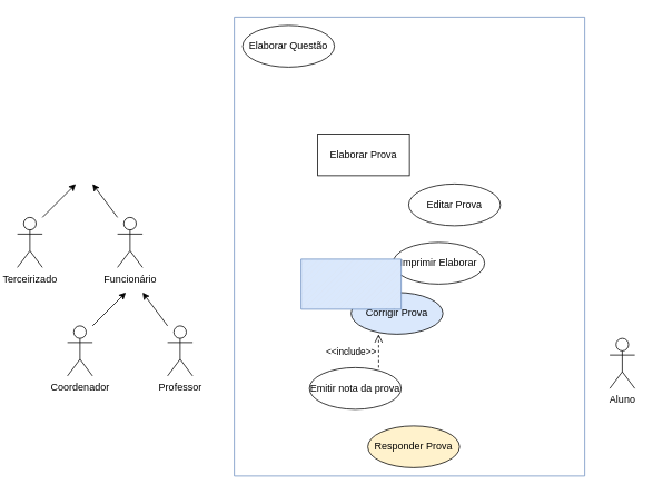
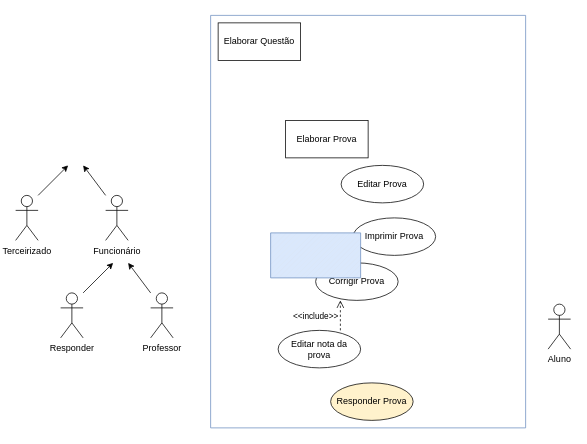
- <mxCell id="10" value="&lt;font style=&quot;vertical-align: inherit&quot;&gt;&lt;font style=&quot;vertical-align: inherit&quot;&gt;Elaborar Questão&lt;/font&gt;&lt;/font&gt;" style="ellipse;whiteSpace=wrap;html=1;" vertex="1" parent="1"><mxGeometry x="290" width="110" height="50" as="geometry" y="30" /></mxCell>
+ <mxCell id="10" value="&lt;font style=&quot;vertical-align: inherit&quot;&gt;&lt;font style=&quot;vertical-align: inherit&quot;&gt;Elaborar Questão&lt;/font&gt;&lt;/font&gt;" style="whiteSpace=wrap;html=1;rounded=0;" vertex="1" parent="1"><mxGeometry x="290" width="110" height="50" as="geometry" y="30" /></mxCell>
- <mxCell id="15" value="&lt;font style=&quot;vertical-align: inherit&quot;&gt;&lt;font style=&quot;vertical-align: inherit&quot;&gt;&lt;font style=&quot;vertical-align: inherit&quot;&gt;&lt;font style=&quot;vertical-align: inherit&quot;&gt;Editar Prova&lt;/font&gt;&lt;/font&gt;&lt;/font&gt;&lt;/font&gt;" style="ellipse;whiteSpace=wrap;html=1;" vertex="1" parent="1"><mxGeometry x="489" y="220" width="110" height="50" as="geometry" /></mxCell>
+ <mxCell id="15" value="&lt;font style=&quot;vertical-align: inherit&quot;&gt;&lt;font style=&quot;vertical-align: inherit&quot;&gt;&lt;font style=&quot;vertical-align: inherit&quot;&gt;&lt;font style=&quot;vertical-align: inherit&quot;&gt;Editar Prova&lt;/font&gt;&lt;/font&gt;&lt;/font&gt;&lt;/font&gt;" style="ellipse;whiteSpace=wrap;html=1;" vertex="1" parent="1"><mxGeometry x="454" y="220" width="110" height="50" as="geometry" /></mxCell>
- <mxCell id="16" value="&lt;font style=&quot;vertical-align: inherit&quot;&gt;&lt;font style=&quot;vertical-align: inherit&quot;&gt;&lt;font style=&quot;vertical-align: inherit&quot;&gt;&lt;font style=&quot;vertical-align: inherit&quot;&gt;&lt;font style=&quot;vertical-align: inherit&quot;&gt;&lt;font style=&quot;vertical-align: inherit&quot;&gt;Imprimir Elaborar&lt;/font&gt;&lt;/font&gt;&lt;/font&gt;&lt;/font&gt;&lt;/font&gt;&lt;/font&gt;" style="ellipse;whiteSpace=wrap;html=1;" vertex="1" parent="1"><mxGeometry x="470" y="290" width="110" height="50" as="geometry" /></mxCell>
+ <mxCell id="16" value="&lt;font style=&quot;vertical-align: inherit&quot;&gt;&lt;font style=&quot;vertical-align: inherit&quot;&gt;&lt;font style=&quot;vertical-align: inherit&quot;&gt;&lt;font style=&quot;vertical-align: inherit&quot;&gt;&lt;font style=&quot;vertical-align: inherit&quot;&gt;&lt;font style=&quot;vertical-align: inherit&quot;&gt;Imprimir Prova&lt;/font&gt;&lt;/font&gt;&lt;/font&gt;&lt;/font&gt;&lt;/font&gt;&lt;/font&gt;" style="ellipse;whiteSpace=wrap;html=1;" vertex="1" parent="1"><mxGeometry x="470" y="290" width="110" height="50" as="geometry" /></mxCell>
- <mxCell id="12" value="&lt;font style=&quot;vertical-align: inherit&quot;&gt;&lt;font style=&quot;vertical-align: inherit&quot;&gt;&lt;font style=&quot;vertical-align: inherit&quot;&gt;&lt;font style=&quot;vertical-align: inherit&quot;&gt;Corrigir Prova&lt;/font&gt;&lt;/font&gt;&lt;/font&gt;&lt;/font&gt;" style="ellipse;whiteSpace=wrap;html=1;fillColor=#dae8fc;" vertex="1" parent="1"><mxGeometry x="420" y="350" width="110" height="50" as="geometry" /></mxCell>
+ <mxCell id="12" value="&lt;font style=&quot;vertical-align: inherit&quot;&gt;&lt;font style=&quot;vertical-align: inherit&quot;&gt;&lt;font style=&quot;vertical-align: inherit&quot;&gt;&lt;font style=&quot;vertical-align: inherit&quot;&gt;Corrigir Prova&lt;/font&gt;&lt;/font&gt;&lt;/font&gt;&lt;/font&gt;" style="ellipse;whiteSpace=wrap;html=1;" vertex="1" parent="1"><mxGeometry x="420" y="350" width="110" height="50" as="geometry" /></mxCell>
- <mxCell id="4" value="&lt;font style=&quot;vertical-align: inherit&quot;&gt;&lt;font style=&quot;vertical-align: inherit&quot;&gt;Coordenador&lt;/font&gt;&lt;/font&gt;" style="shape=umlActor;verticalLabelPosition=bottom;verticalAlign=top;html=1;outlineConnect=0;" vertex="1" parent="1"><mxGeometry x="80" y="390" width="30" height="60" as="geometry" /></mxCell>
+ <mxCell id="4" value="&lt;font style=&quot;vertical-align: inherit&quot;&gt;&lt;font style=&quot;vertical-align: inherit&quot;&gt;Responder&lt;/font&gt;&lt;/font&gt;" style="shape=umlActor;verticalLabelPosition=bottom;verticalAlign=top;html=1;outlineConnect=0;" vertex="1" parent="1"><mxGeometry x="80" y="390" width="30" height="60" as="geometry" /></mxCell>
- <mxCell id="13" value="&lt;font style=&quot;vertical-align: inherit&quot;&gt;&lt;font style=&quot;vertical-align: inherit&quot;&gt;&lt;font style=&quot;vertical-align: inherit&quot;&gt;&lt;font style=&quot;vertical-align: inherit&quot;&gt;Emitir nota da prova&lt;/font&gt;&lt;/font&gt;&lt;/font&gt;&lt;/font&gt;" style="ellipse;whiteSpace=wrap;html=1;" vertex="1" parent="1"><mxGeometry x="370" y="440" width="110" height="50" as="geometry" /></mxCell>
+ <mxCell id="13" value="&lt;font style=&quot;vertical-align: inherit&quot;&gt;&lt;font style=&quot;vertical-align: inherit&quot;&gt;&lt;font style=&quot;vertical-align: inherit&quot;&gt;&lt;font style=&quot;vertical-align: inherit&quot;&gt;Editar nota da prova&lt;/font&gt;&lt;/font&gt;&lt;/font&gt;&lt;/font&gt;" style="ellipse;whiteSpace=wrap;html=1;" vertex="1" parent="1"><mxGeometry x="370" y="440" width="110" height="50" as="geometry" /></mxCell>
